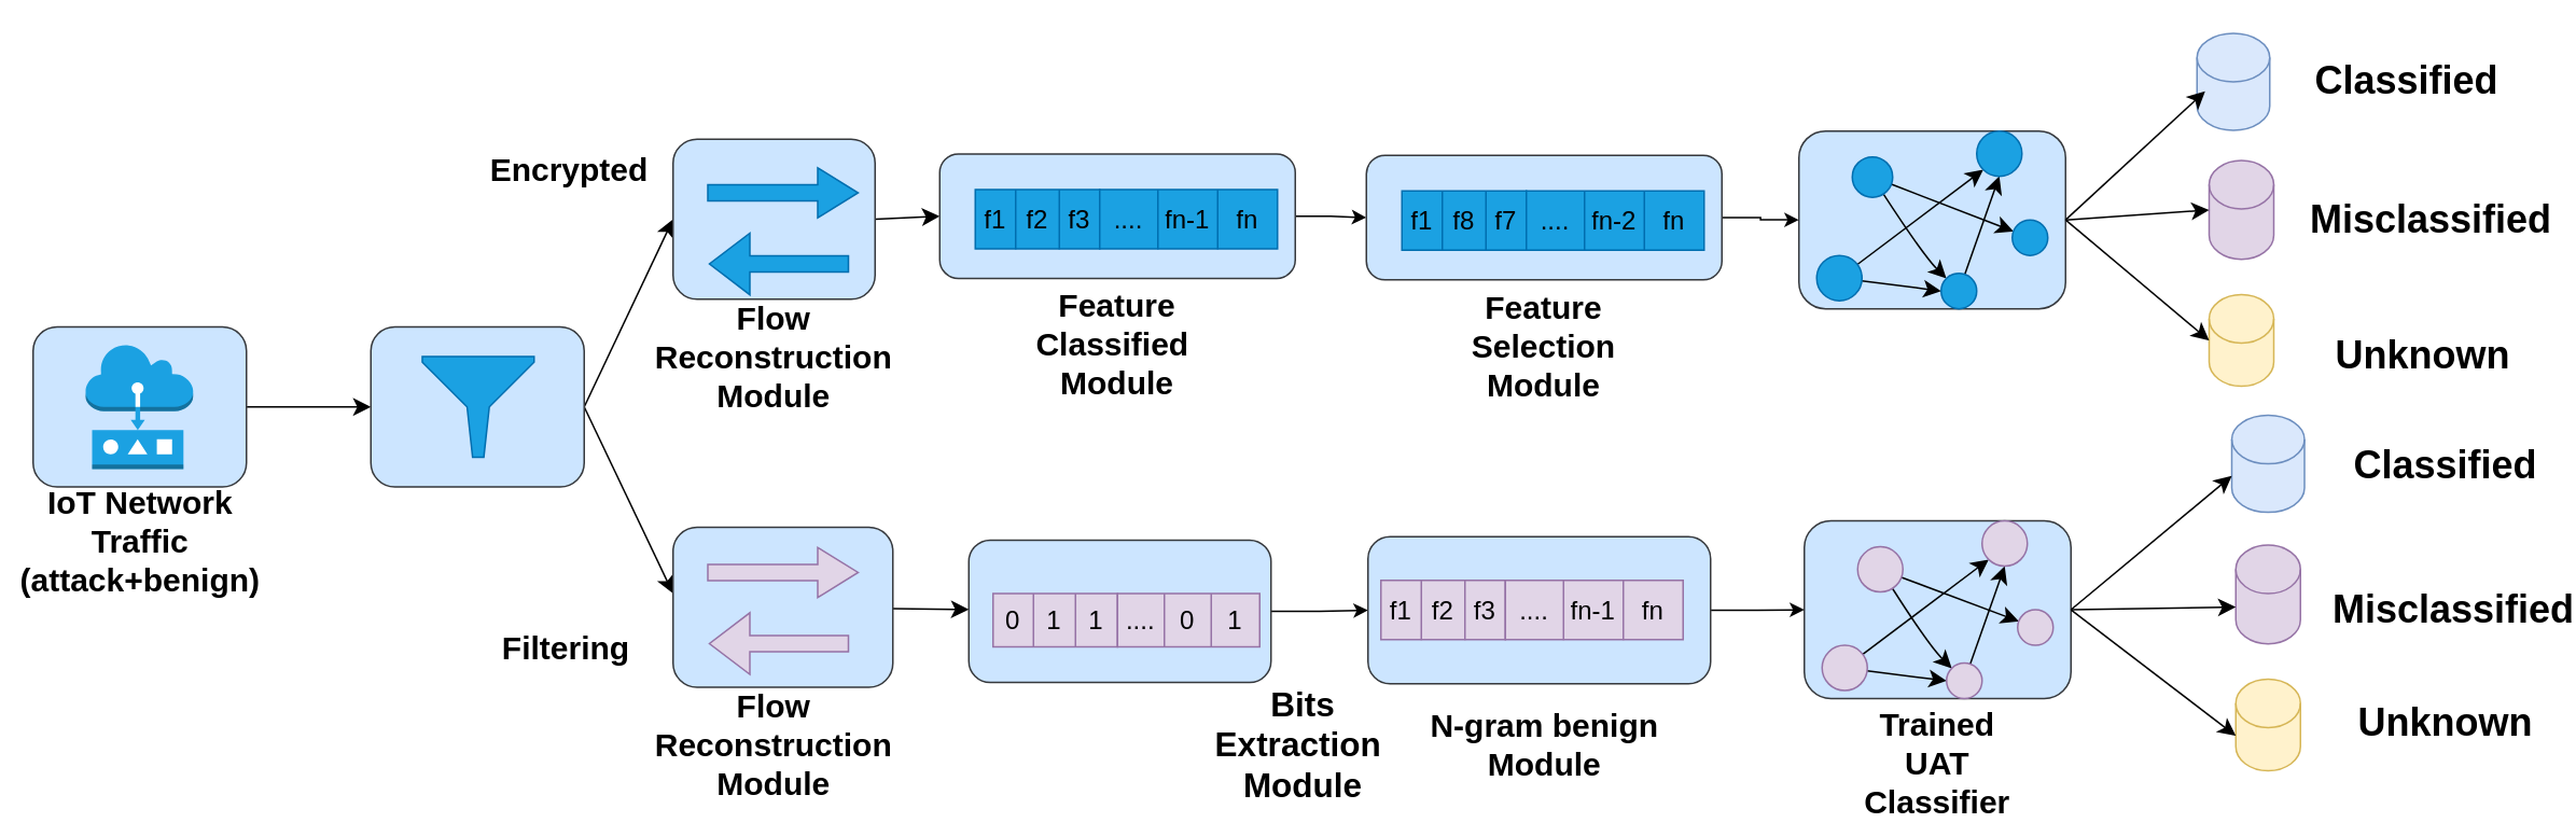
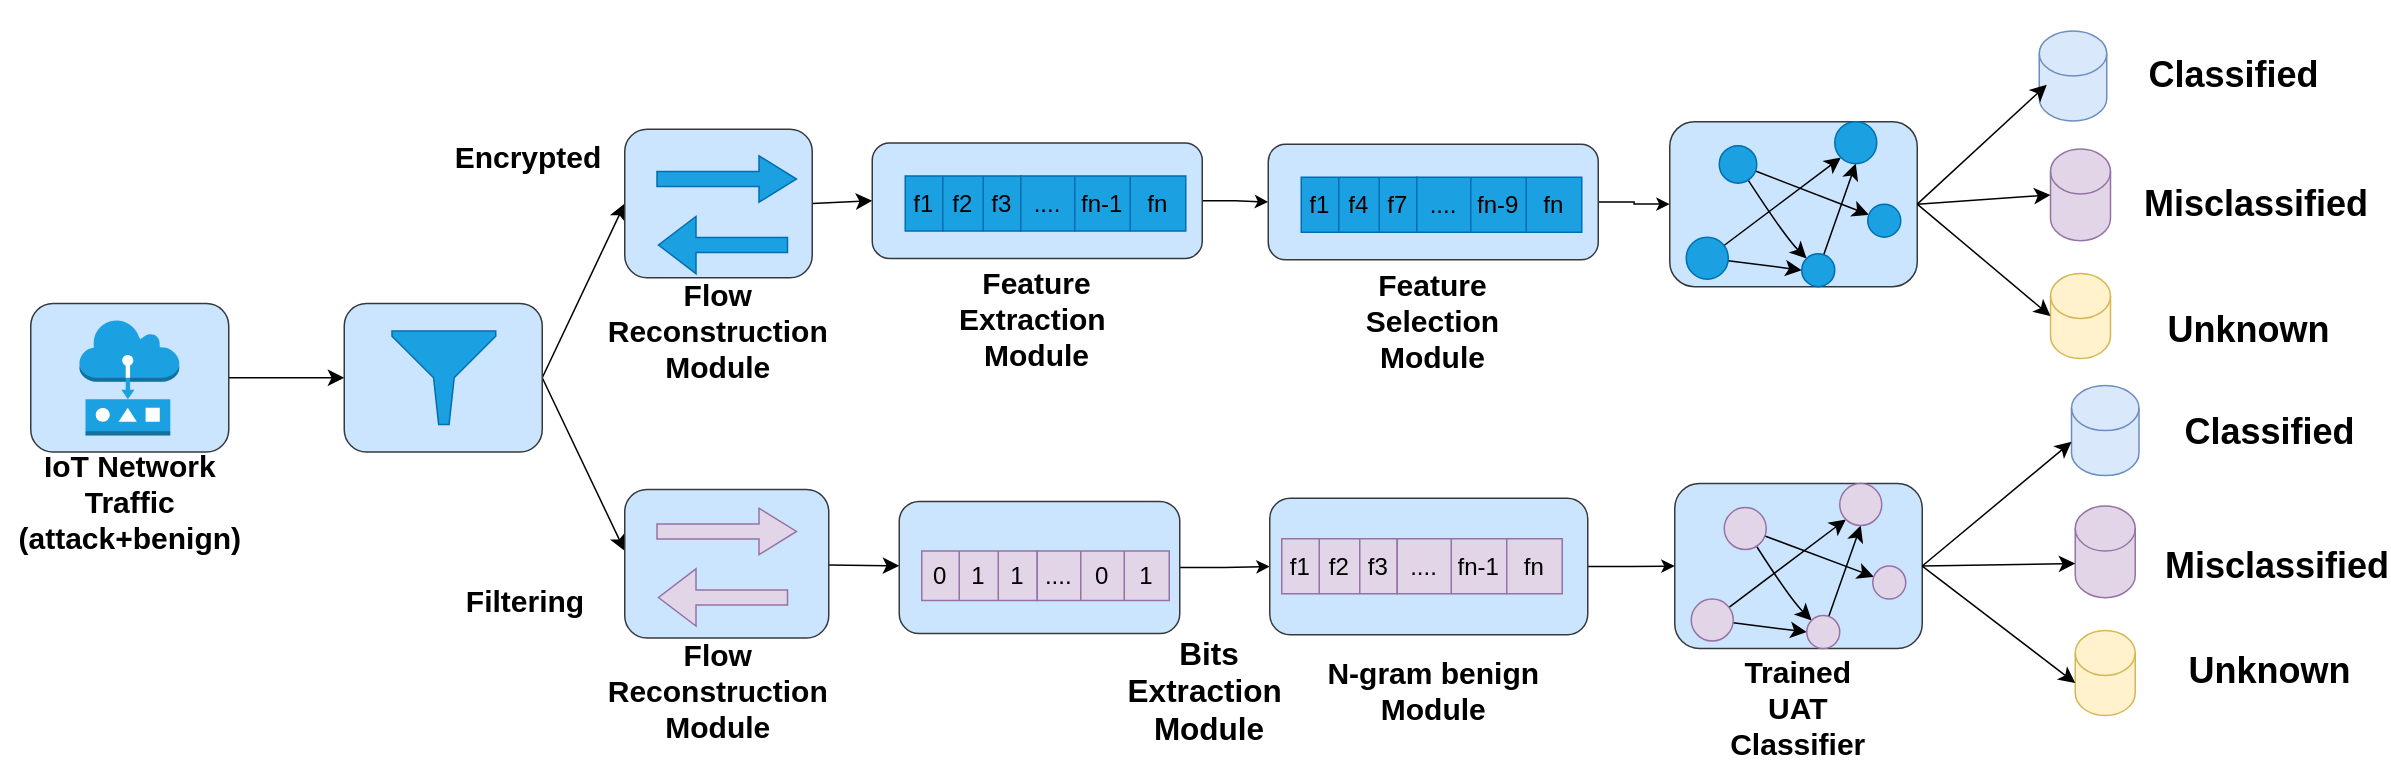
- <mxCell id="97" value="f8" style="shape=partialRectangle;html=1;whiteSpace=wrap;connectable=0;strokeColor=inherit;overflow=hidden;fillColor=none;top=0;left=0;bottom=0;right=0;pointerEvents=1;fontSize=16;" parent="95" vertex="1"><mxGeometry x="25" width="27" height="37" as="geometry"><mxRectangle width="27" height="37" as="alternateBounds" /></mxGeometry></mxCell>
+ <mxCell id="97" value="f4" style="shape=partialRectangle;html=1;whiteSpace=wrap;connectable=0;strokeColor=inherit;overflow=hidden;fillColor=none;top=0;left=0;bottom=0;right=0;pointerEvents=1;fontSize=16;" parent="95" vertex="1"><mxGeometry x="25" width="27" height="37" as="geometry"><mxRectangle width="27" height="37" as="alternateBounds" /></mxGeometry></mxCell>
- <mxCell id="102" value="fn-2" style="shape=partialRectangle;html=1;whiteSpace=wrap;connectable=0;strokeColor=inherit;overflow=hidden;fillColor=none;top=0;left=0;bottom=0;right=0;pointerEvents=1;fontSize=16;" parent="100" vertex="1"><mxGeometry x="36" width="37" height="37" as="geometry"><mxRectangle width="37" height="37" as="alternateBounds" /></mxGeometry></mxCell>
+ <mxCell id="102" value="fn-9" style="shape=partialRectangle;html=1;whiteSpace=wrap;connectable=0;strokeColor=inherit;overflow=hidden;fillColor=none;top=0;left=0;bottom=0;right=0;pointerEvents=1;fontSize=16;" parent="100" vertex="1"><mxGeometry x="36" width="37" height="37" as="geometry"><mxRectangle width="37" height="37" as="alternateBounds" /></mxGeometry></mxCell>
- <mxCell id="71" value="&lt;font style=&quot;font-size: 20px;&quot;&gt;&lt;b style=&quot;&quot;&gt;Feature Classified&amp;nbsp;&lt;/b&gt;&lt;/font&gt;&lt;div&gt;&lt;font style=&quot;font-size: 20px;&quot;&gt;&lt;b style=&quot;&quot;&gt;Module&lt;/b&gt;&lt;/font&gt;&lt;/div&gt;" style="text;html=1;align=center;verticalAlign=middle;whiteSpace=wrap;rounded=0;" parent="1" vertex="1"><mxGeometry x="639" y="195.96" width="104" height="33" as="geometry" /></mxCell>
+ <mxCell id="71" value="&lt;font style=&quot;font-size: 20px;&quot;&gt;&lt;b style=&quot;&quot;&gt;Feature Extraction&amp;nbsp;&lt;/b&gt;&lt;/font&gt;&lt;div&gt;&lt;font style=&quot;font-size: 20px;&quot;&gt;&lt;b style=&quot;&quot;&gt;Module&lt;/b&gt;&lt;/font&gt;&lt;/div&gt;" style="text;html=1;align=center;verticalAlign=middle;whiteSpace=wrap;rounded=0;" parent="1" vertex="1"><mxGeometry x="639" y="195.96" width="104" height="33" as="geometry" /></mxCell>
